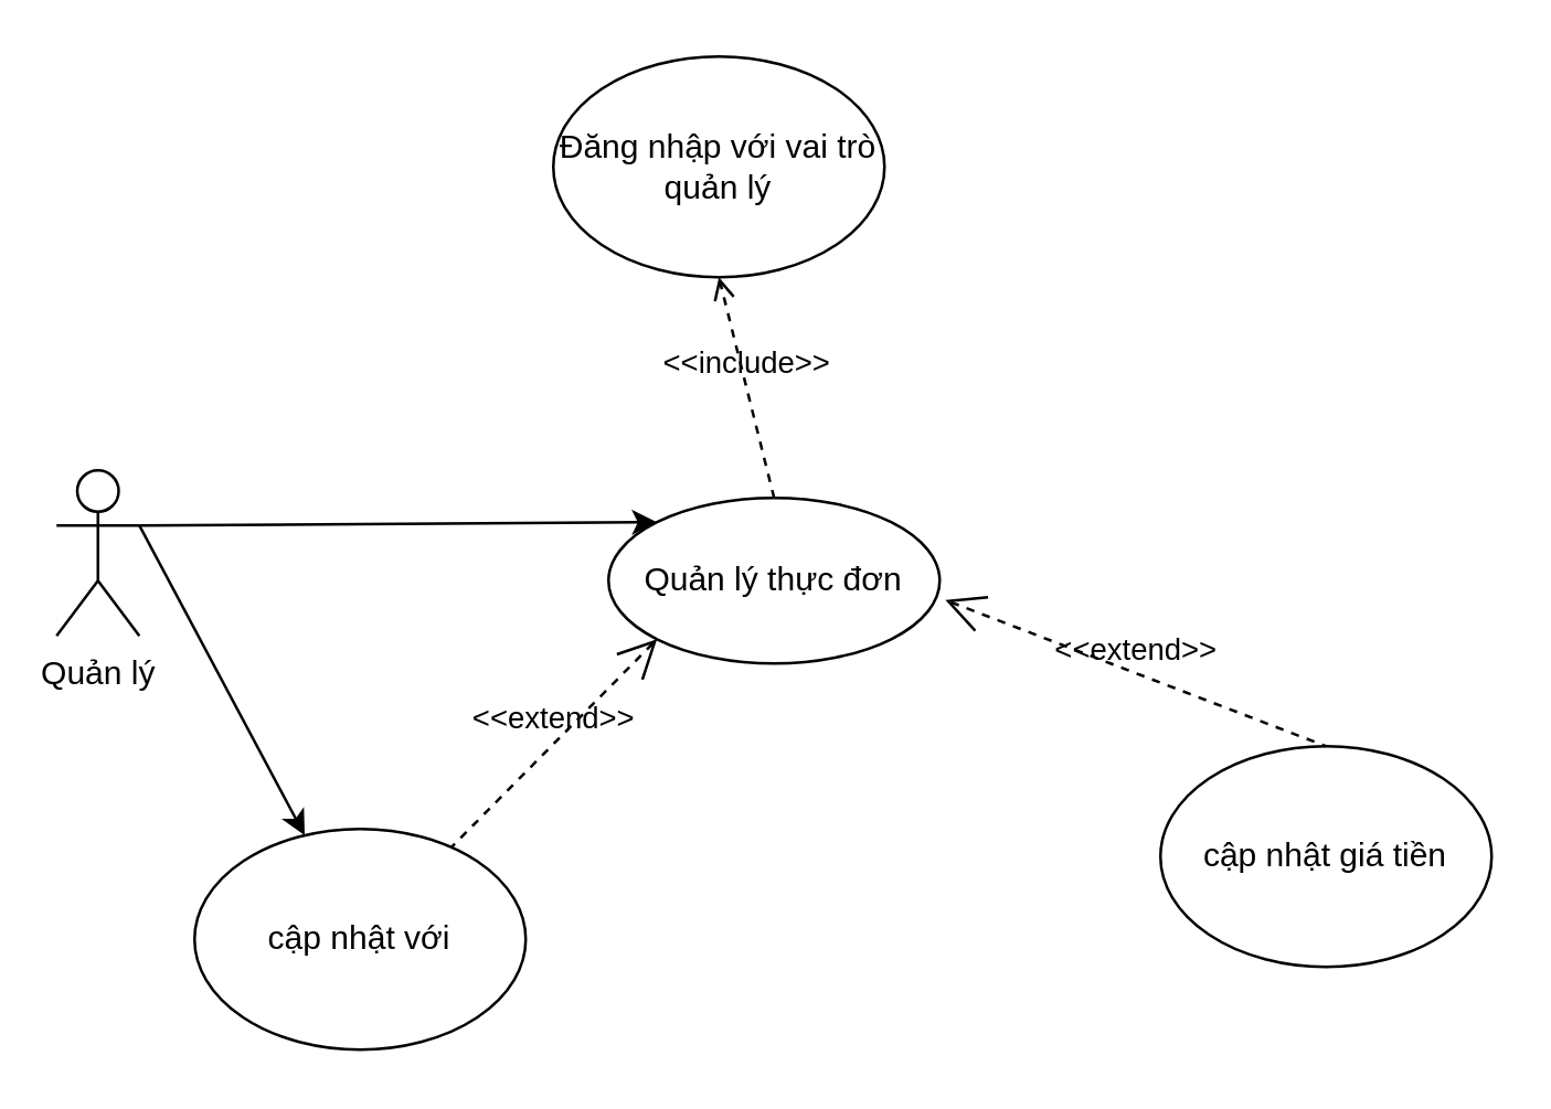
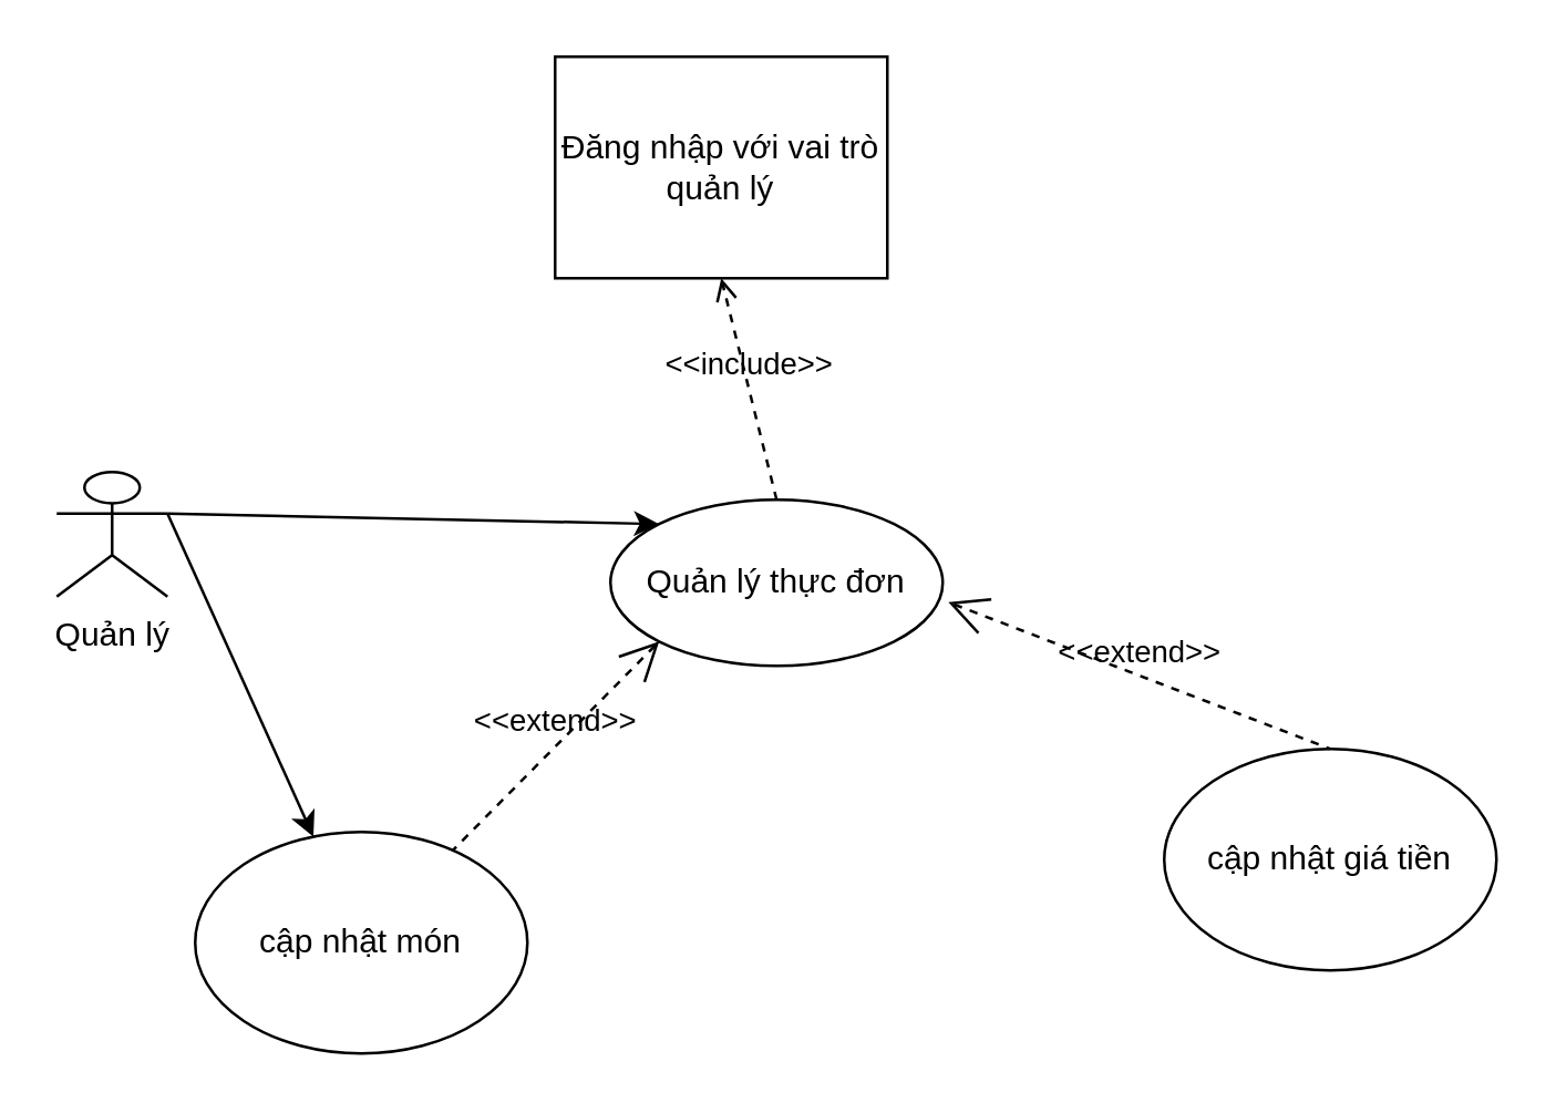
- <mxCell id="6" value="Đăng nhập với vai trò quản lý" style="ellipse;whiteSpace=wrap;html=1;" vertex="1" parent="1"><mxGeometry x="200" y="20" width="120" height="80" as="geometry" /></mxCell>
+ <mxCell id="6" value="Đăng nhập với vai trò quản lý" style="whiteSpace=wrap;html=1;rounded=0;" vertex="1" parent="1"><mxGeometry x="200" y="20" width="120" height="80" as="geometry" /></mxCell>
- <mxCell id="2" value="&lt;div&gt;Quản lý&lt;/div&gt;" style="shape=umlActor;verticalLabelPosition=bottom;verticalAlign=top;html=1;outlineConnect=0;" vertex="1" parent="1"><mxGeometry x="20" y="170" width="30" height="60" as="geometry" /></mxCell>
+ <mxCell id="2" value="&lt;div&gt;Quản lý&lt;/div&gt;" style="shape=umlActor;verticalLabelPosition=bottom;verticalAlign=top;html=1;outlineConnect=0;" vertex="1" parent="1"><mxGeometry x="20" y="170" width="40" height="45" as="geometry" /></mxCell>
- <mxCell id="4" value="cập nhật với" style="ellipse;whiteSpace=wrap;html=1;" vertex="1" parent="1"><mxGeometry x="70" y="300" width="120" height="80" as="geometry" /></mxCell>
+ <mxCell id="4" value="cập nhật món" style="ellipse;whiteSpace=wrap;html=1;" vertex="1" parent="1"><mxGeometry x="70" y="300" width="120" height="80" as="geometry" /></mxCell>
